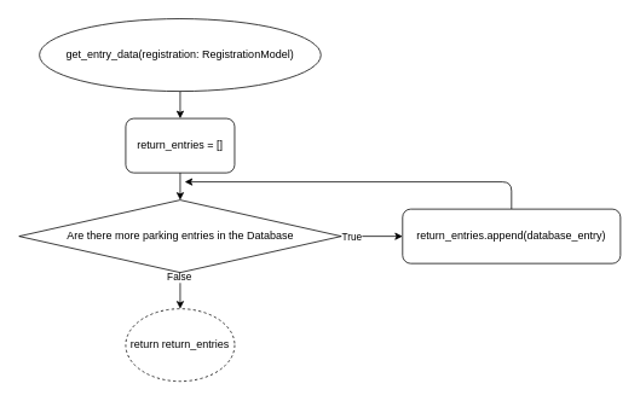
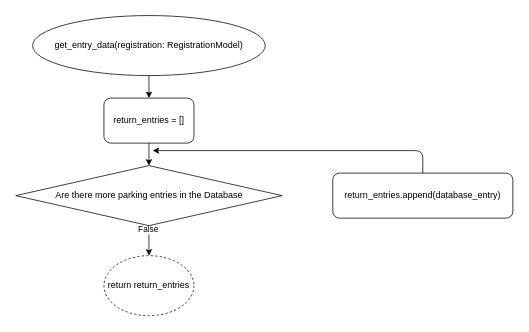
- <mxCell id="4" style="edgeStyle=none;html=1;entryX=0;entryY=0.5;entryDx=0;entryDy=0;" edge="1" parent="1" source="8" target="12"><mxGeometry relative="1" as="geometry" /></mxCell>
- <mxCell id="5" value="True" style="edgeLabel;html=1;align=center;verticalAlign=middle;resizable=0;points=[];" vertex="1" connectable="0" parent="4"><mxGeometry x="-0.676" relative="1" as="geometry"><mxPoint as="offset" /></mxGeometry></mxCell>
